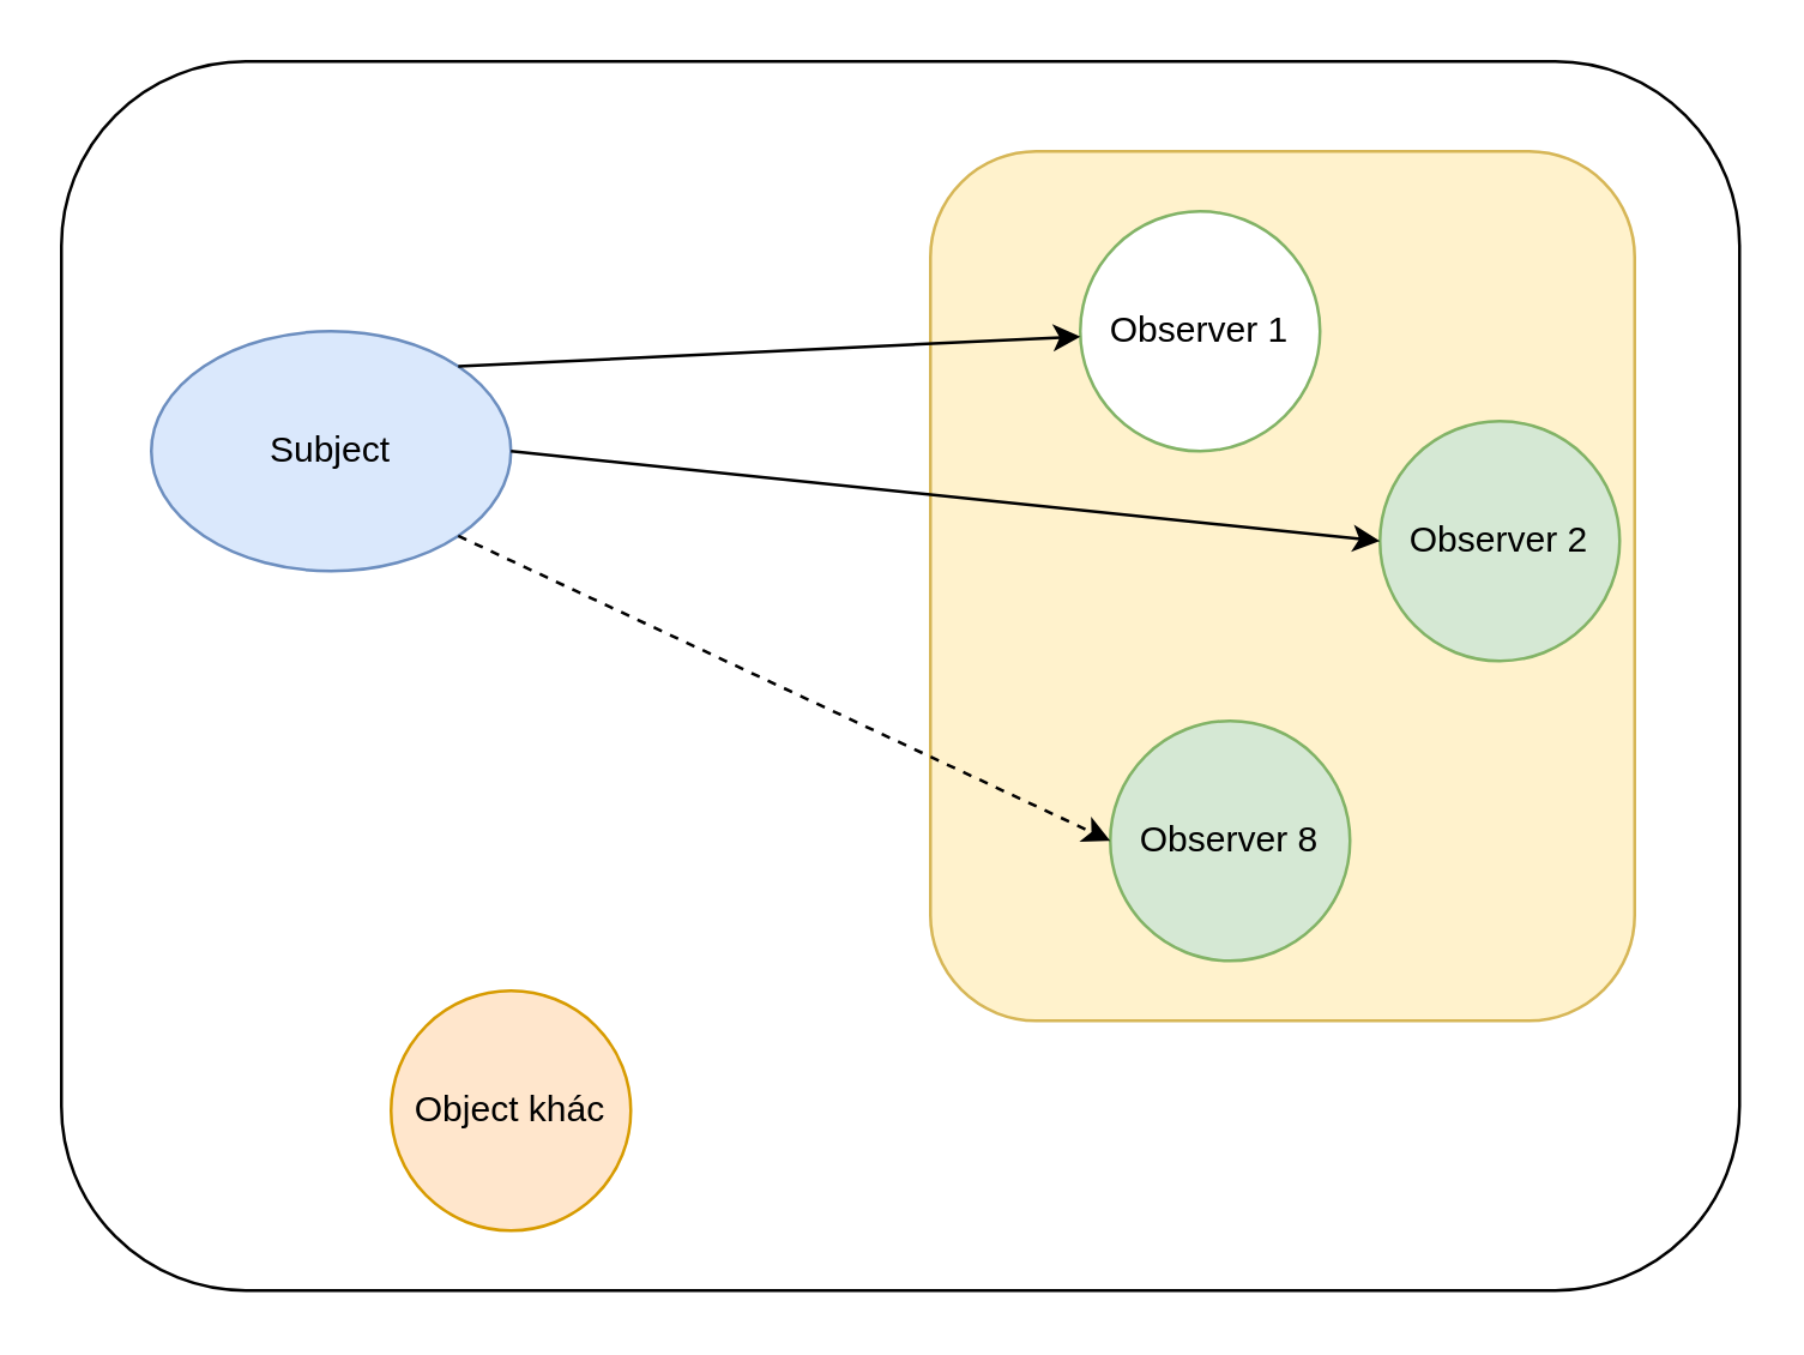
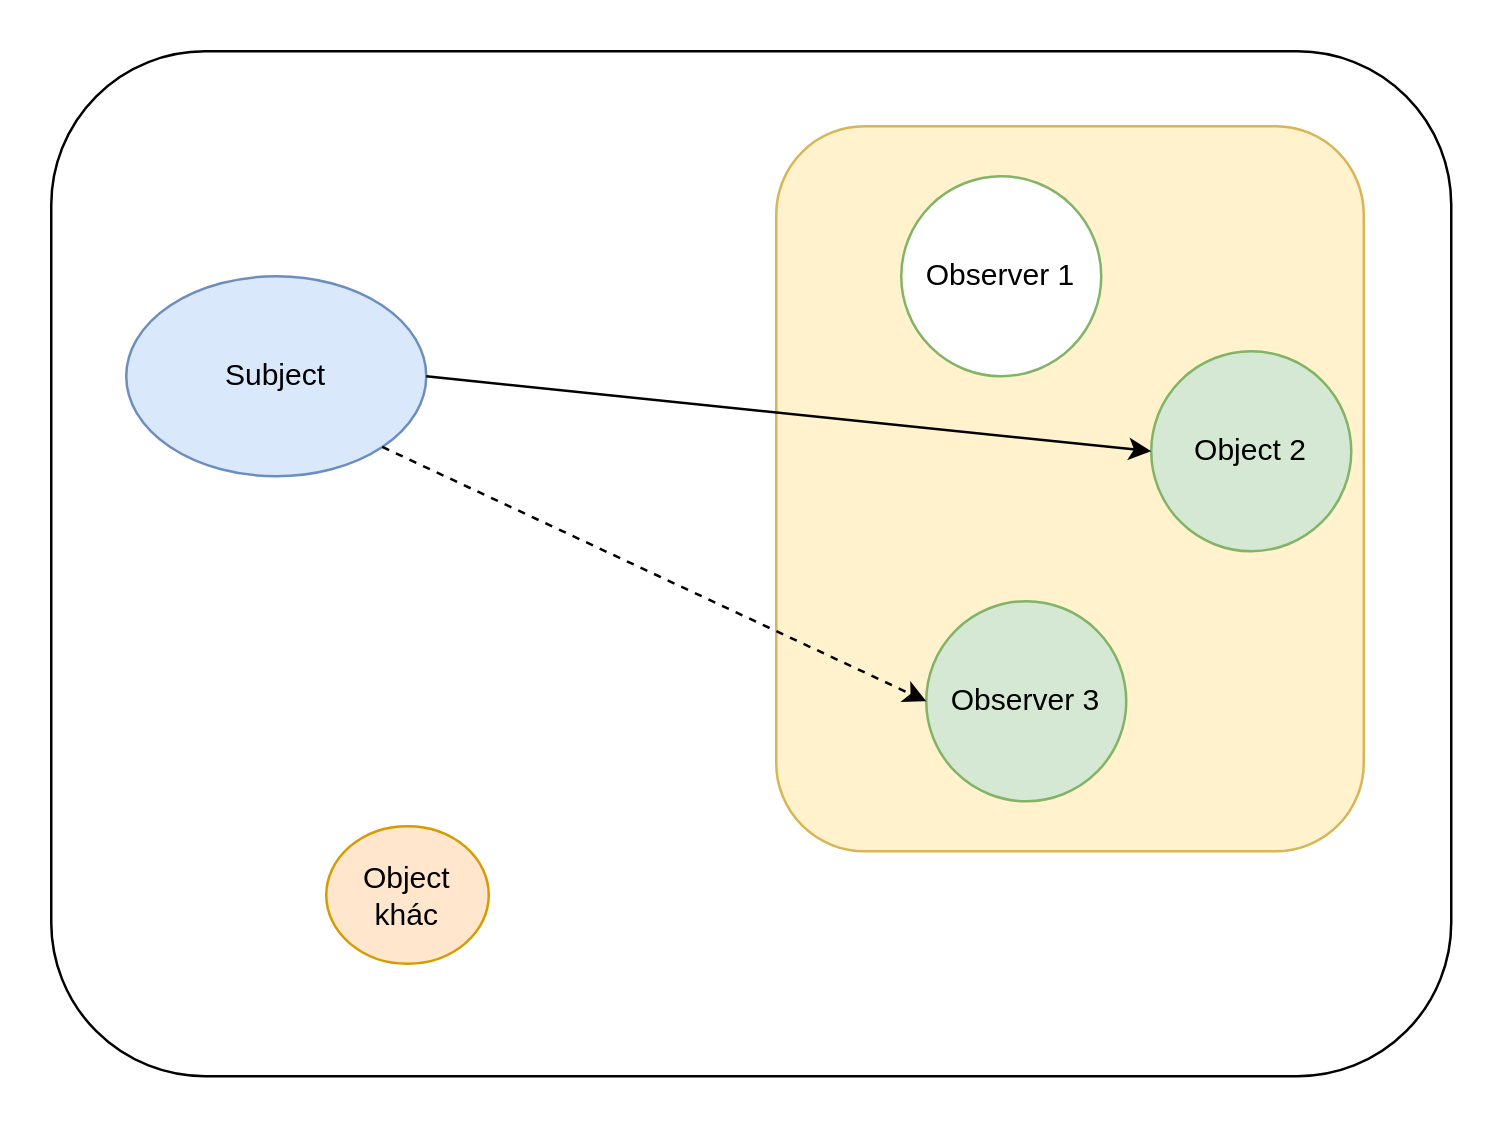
- <mxCell id="8" value="" style="endArrow=classic;html=1;exitX=1;exitY=0;exitDx=0;exitDy=0;" parent="1" source="3" target="5" edge="1"><mxGeometry width="50" height="50" relative="1" as="geometry"><mxPoint x="250" y="230" as="sourcePoint" /><mxPoint x="300" y="180" as="targetPoint" /></mxGeometry></mxCell>
- <mxCell id="6" value="Observer 2" style="ellipse;whiteSpace=wrap;html=1;aspect=fixed;fillColor=#d5e8d4;strokeColor=#82b366;" parent="1" vertex="1"><mxGeometry x="460" y="140" width="80" height="80" as="geometry" /></mxCell>
+ <mxCell id="6" value="Object 2" style="ellipse;whiteSpace=wrap;html=1;aspect=fixed;fillColor=#d5e8d4;strokeColor=#82b366;" parent="1" vertex="1"><mxGeometry x="460" y="140" width="80" height="80" as="geometry" /></mxCell>
- <mxCell id="7" value="Observer 8" style="ellipse;whiteSpace=wrap;html=1;aspect=fixed;fillColor=#d5e8d4;strokeColor=#82b366;" parent="1" vertex="1"><mxGeometry x="370" y="240" width="80" height="80" as="geometry" /></mxCell>
+ <mxCell id="7" value="Observer 3" style="ellipse;whiteSpace=wrap;html=1;aspect=fixed;fillColor=#d5e8d4;strokeColor=#82b366;" parent="1" vertex="1"><mxGeometry x="370" y="240" width="80" height="80" as="geometry" /></mxCell>
- <mxCell id="11" value="Object khác" style="ellipse;whiteSpace=wrap;html=1;aspect=fixed;fillColor=#ffe6cc;strokeColor=#d79b00;" parent="1" vertex="1"><mxGeometry x="130" y="330" width="80" height="80" as="geometry" /></mxCell>
+ <mxCell id="11" value="Object khác" style="ellipse;whiteSpace=wrap;html=1;aspect=fixed;fillColor=#ffe6cc;strokeColor=#d79b00;" parent="1" vertex="1"><mxGeometry x="130" y="330" width="65" height="55" as="geometry" /></mxCell>
